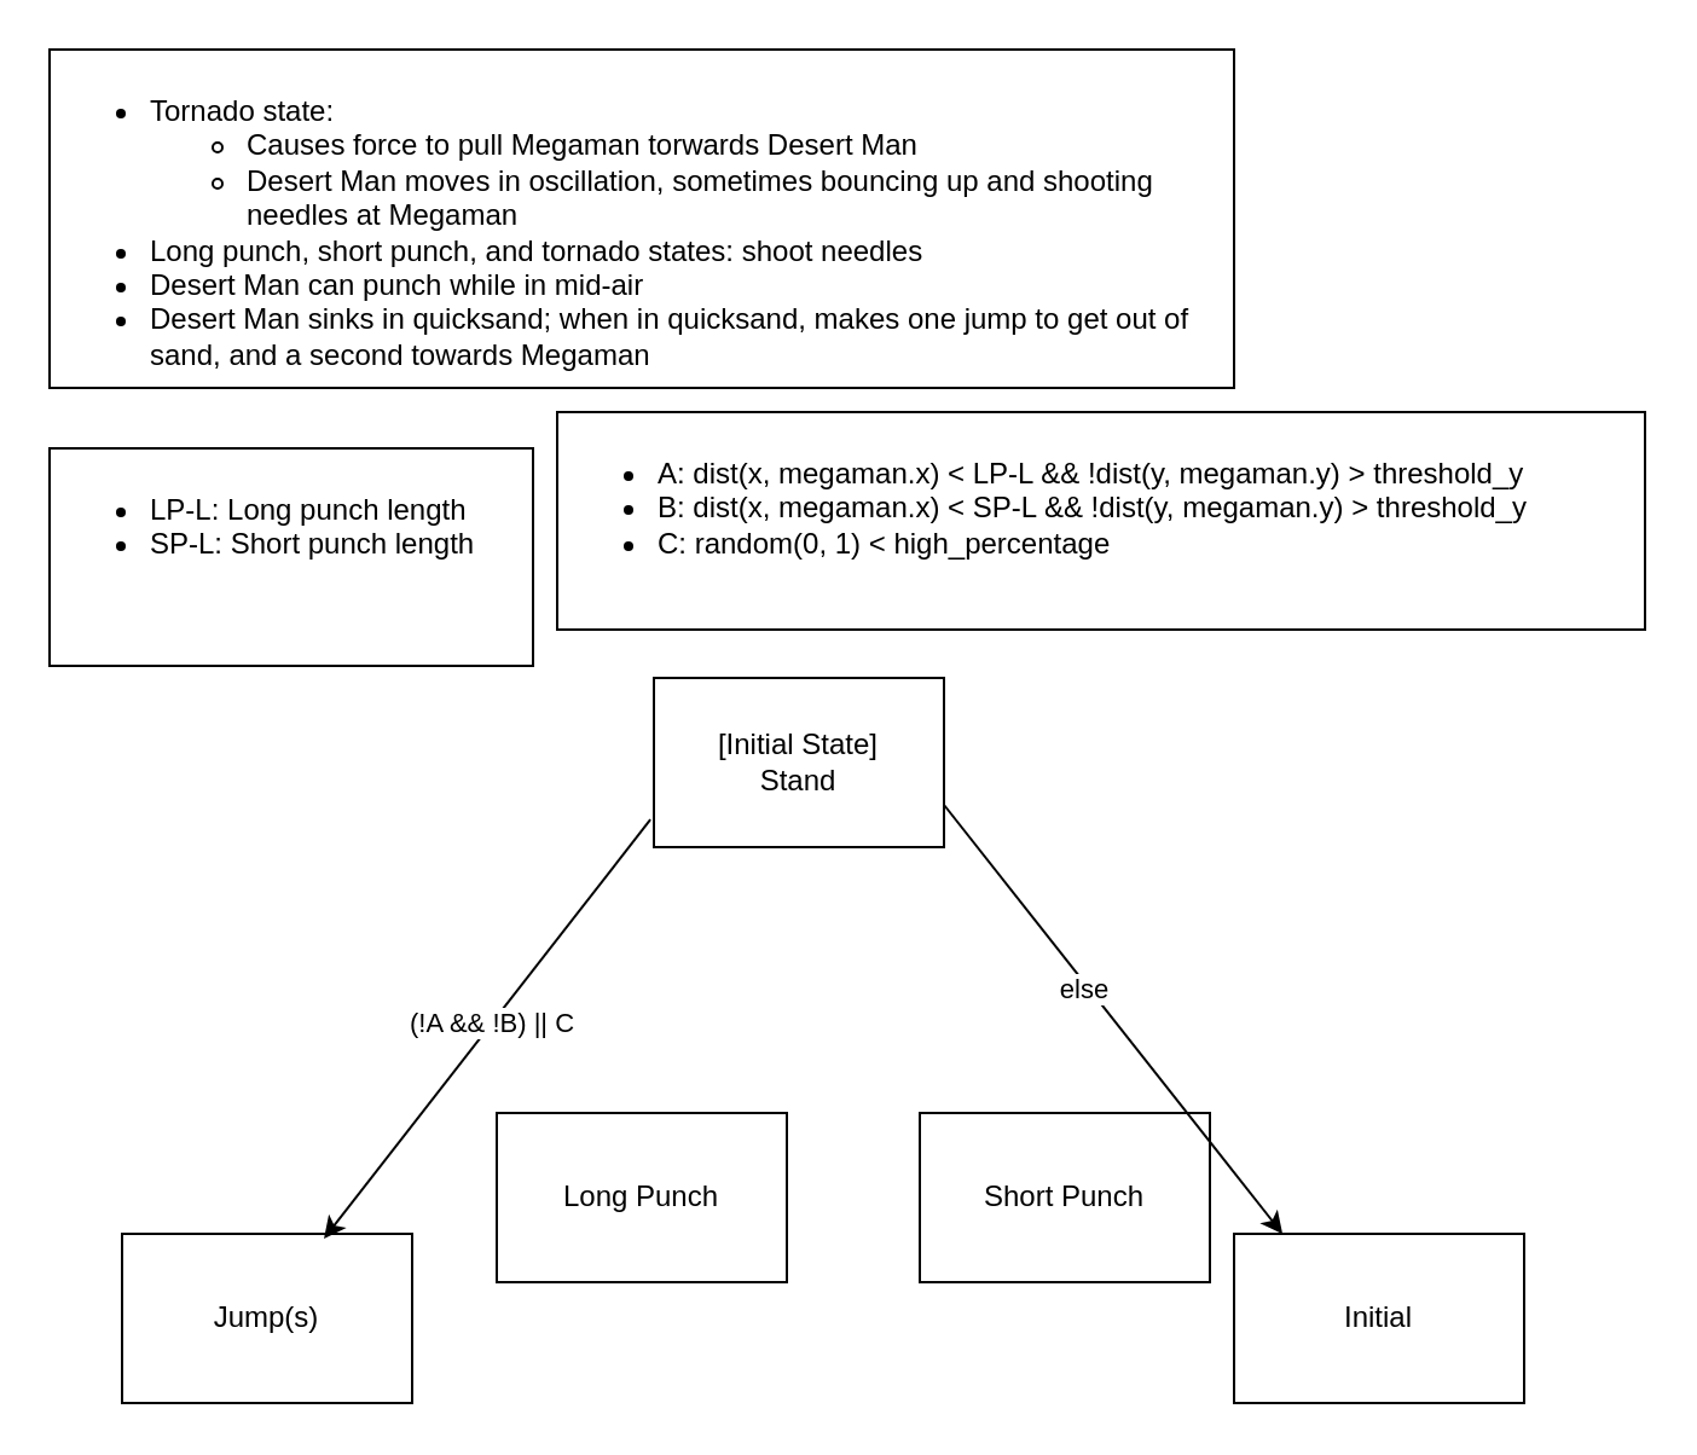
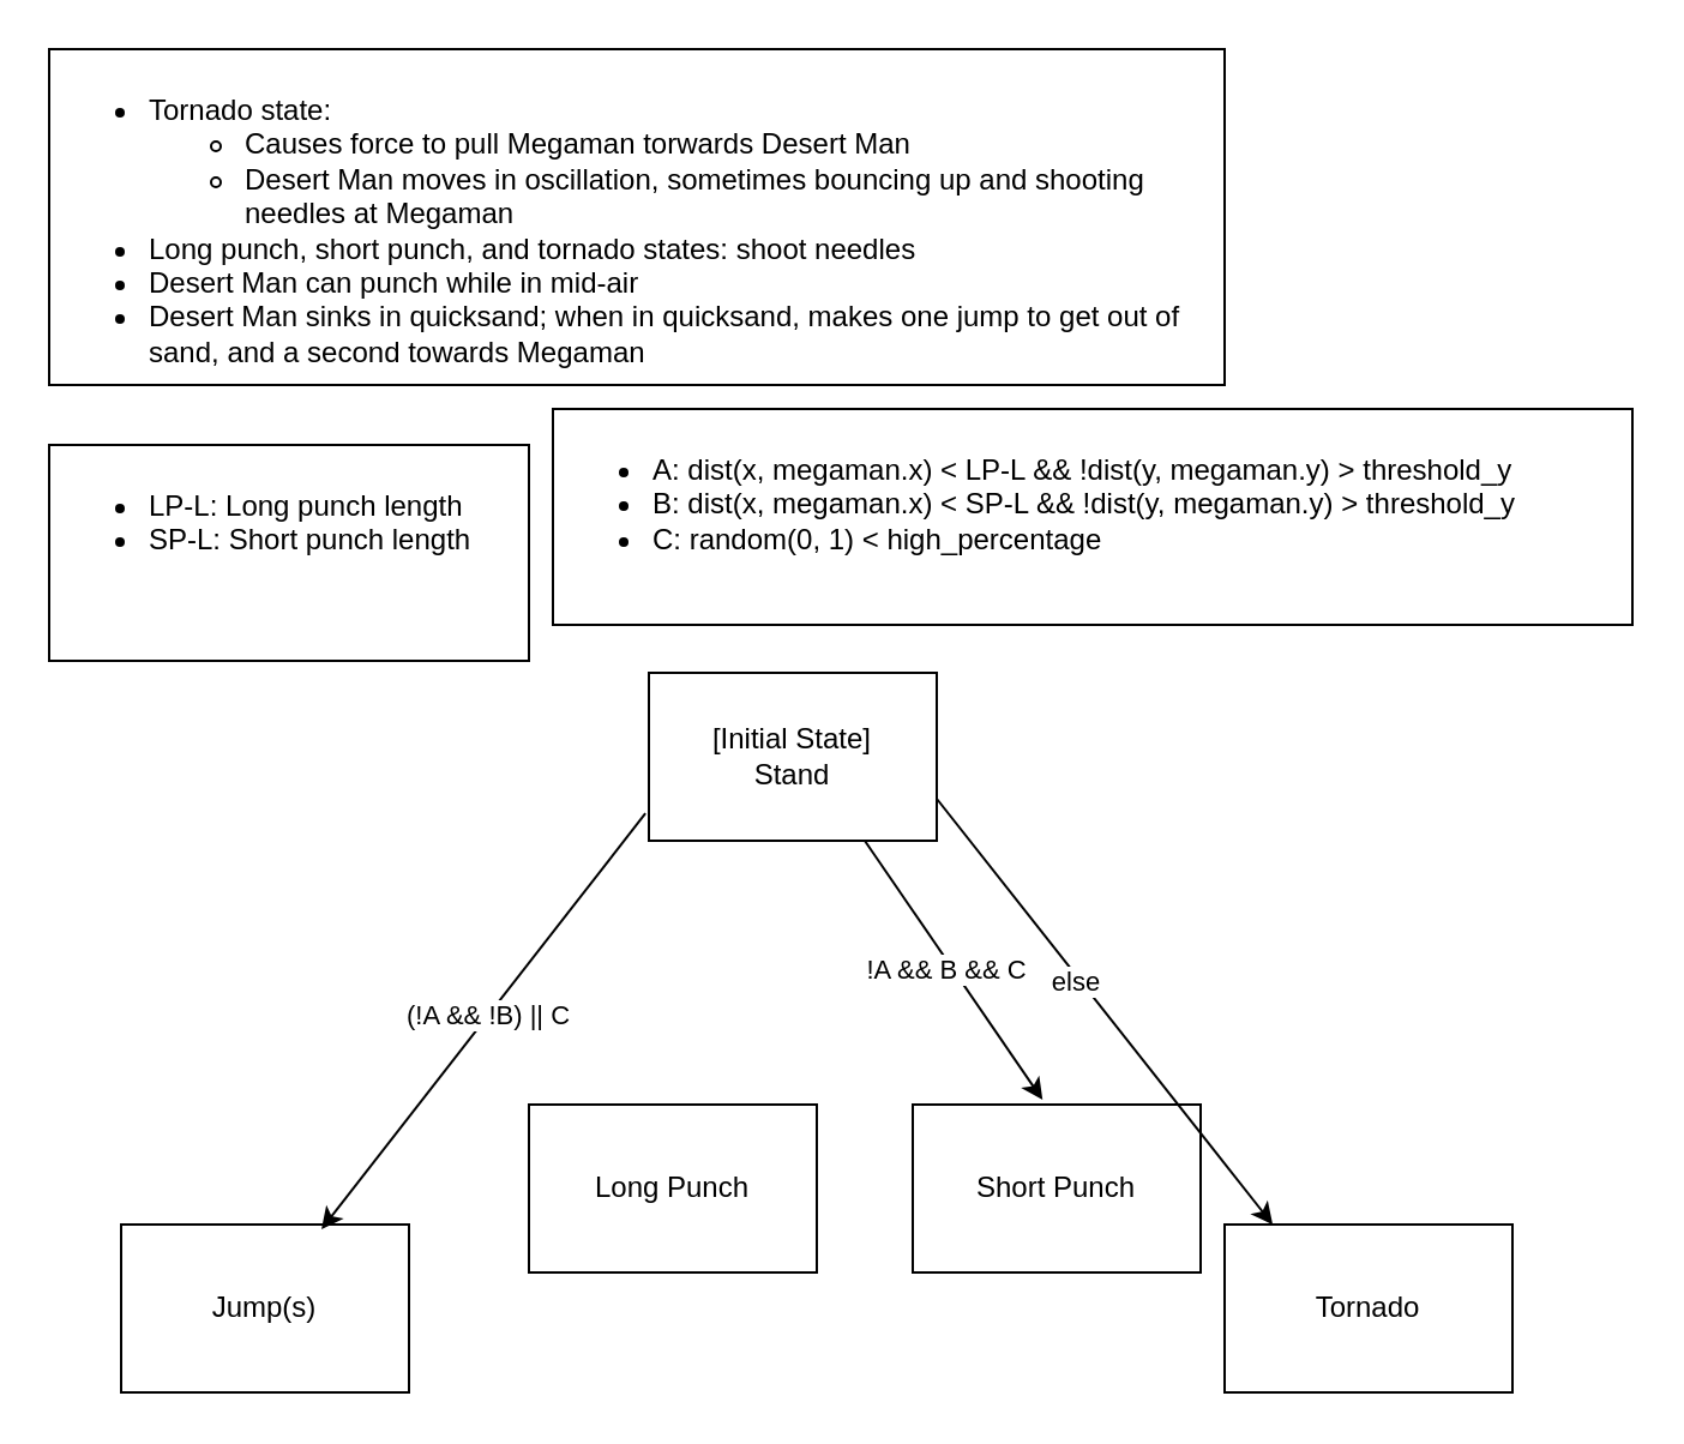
+ <mxCell id="11" value="" style="endArrow=classic;html=1;rounded=0;exitX=0.75;exitY=1;exitDx=0;exitDy=0;entryX=0.451;entryY=-0.028;entryDx=0;entryDy=0;entryPerimeter=0;" edge="1" parent="1" source="2" target="6"><mxGeometry width="50" height="50" relative="1" as="geometry"><mxPoint x="430" y="360" as="sourcePoint" /><mxPoint x="380" y="410" as="targetPoint" /></mxGeometry></mxCell>
+ <mxCell id="12" value="!A &amp;amp;&amp;amp; B &amp;amp;&amp;amp; C" style="edgeLabel;html=1;align=center;verticalAlign=middle;resizable=0;points=[];" vertex="1" connectable="0" parent="11"><mxGeometry x="-0.045" y="-3" relative="1" as="geometry"><mxPoint as="offset" /></mxGeometry></mxCell>
- <mxCell id="4" value="Long Punch" style="text;html=1;align=center;verticalAlign=middle;whiteSpace=wrap;rounded=0;fillColor=none;strokeColor=default;" vertex="1" parent="1"><mxGeometry x="205" y="460" width="120" height="70" as="geometry" /></mxCell>
+ <mxCell id="4" value="Long Punch" style="text;html=1;align=center;verticalAlign=middle;whiteSpace=wrap;rounded=0;fillColor=none;strokeColor=default;" vertex="1" parent="1"><mxGeometry x="220" y="460" width="120" height="70" as="geometry" /></mxCell>
- <mxCell id="5" value="Initial" style="text;html=1;align=center;verticalAlign=middle;whiteSpace=wrap;rounded=0;fillColor=none;strokeColor=default;" vertex="1" parent="1"><mxGeometry x="510" y="510" width="120" height="70" as="geometry" /></mxCell>
+ <mxCell id="5" value="Tornado" style="text;html=1;align=center;verticalAlign=middle;whiteSpace=wrap;rounded=0;fillColor=none;strokeColor=default;" vertex="1" parent="1"><mxGeometry x="510" y="510" width="120" height="70" as="geometry" /></mxCell>
